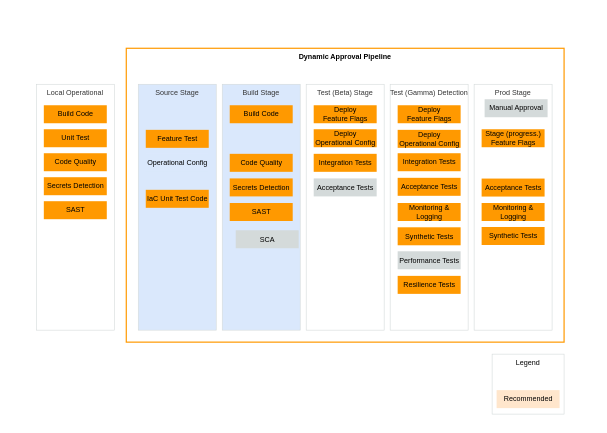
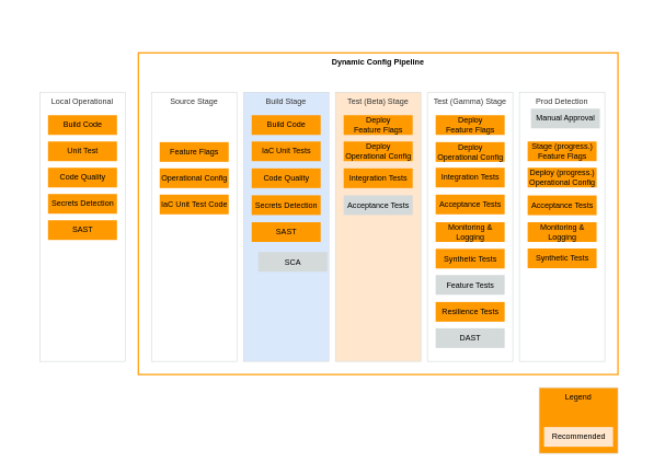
- <mxCell id="4" value="Dynamic Approval Pipeline" style="fillColor=none;strokeColor=#FF9900;verticalAlign=top;fontStyle=1;fontColor=#000000;strokeWidth=2;shadow=0;" parent="1" vertex="1"><mxGeometry x="210" y="80" width="730" height="490" as="geometry" /></mxCell>
+ <mxCell id="4" value="Dynamic Config Pipeline" style="fillColor=none;strokeColor=#FF9900;verticalAlign=top;fontStyle=1;fontColor=#000000;strokeWidth=2;shadow=0;" parent="1" vertex="1"><mxGeometry x="210" y="80" width="730" height="490" as="geometry" /></mxCell>
- <mxCell id="15" value="Test (Gamma) Detection" style="fillColor=#FFFFFF;strokeColor=#D4DADA;verticalAlign=top;fontStyle=0;fontColor=#333333;shadow=0;" parent="1" vertex="1"><mxGeometry x="650" y="140" width="130" height="410" as="geometry" /></mxCell>
+ <mxCell id="15" value="Test (Gamma) Stage" style="fillColor=#FFFFFF;strokeColor=#D4DADA;verticalAlign=top;fontStyle=0;fontColor=#333333;shadow=0;" parent="1" vertex="1"><mxGeometry x="650" y="140" width="130" height="410" as="geometry" /></mxCell>
- <mxCell id="16" value="Prod Stage" style="fillColor=#FFFFFF;strokeColor=#D4DADA;verticalAlign=top;fontStyle=0;fontColor=#333333;shadow=0;glass=0;sketch=0;" parent="1" vertex="1"><mxGeometry x="790" y="140" width="130" height="410" as="geometry" /></mxCell>
+ <mxCell id="16" value="Prod Detection" style="fillColor=#FFFFFF;strokeColor=#D4DADA;verticalAlign=top;fontStyle=0;fontColor=#333333;shadow=0;glass=0;sketch=0;" parent="1" vertex="1"><mxGeometry x="790" y="140" width="130" height="410" as="geometry" /></mxCell>
+ <mxCell id="18" value="IaC Unit Tests" style="rounded=0;whiteSpace=wrap;html=1;fillColor=#ff9900;strokeColor=none;fontColor=#000000;shadow=0;" parent="1" vertex="1"><mxGeometry x="382.5" y="215" width="105" height="30" as="geometry" /></mxCell>
- <mxCell id="22" value="Feature Test" style="rounded=0;whiteSpace=wrap;html=1;fillColor=#ff9900;strokeColor=none;fontColor=#000000;shadow=0;" parent="1" vertex="1"><mxGeometry x="242.5" y="216" width="105" height="30" as="geometry" /></mxCell>
+ <mxCell id="22" value="Feature Flags" style="rounded=0;whiteSpace=wrap;html=1;fillColor=#ff9900;strokeColor=none;fontColor=#000000;shadow=0;" parent="1" vertex="1"><mxGeometry x="242.5" y="216" width="105" height="30" as="geometry" /></mxCell>
+ <mxCell id="43" value="Deploy (progress.)&lt;br&gt;Operational Config" style="rounded=0;whiteSpace=wrap;html=1;fillColor=#ff9900;strokeColor=none;fontColor=#000000;shadow=0;" parent="1" vertex="1"><mxGeometry x="802.5" y="255" width="105" height="30" as="geometry" /></mxCell>
- <mxCell id="33" value="Operational Config" style="rounded=0;whiteSpace=wrap;html=1;fillColor=#dae8fc;strokeColor=none;fontColor=#000000;shadow=0;" parent="1" vertex="1"><mxGeometry x="242.5" y="256" width="105" height="30" as="geometry" /></mxCell>
+ <mxCell id="33" value="Operational Config" style="rounded=0;whiteSpace=wrap;html=1;fillColor=#ff9900;strokeColor=none;fontColor=#000000;shadow=0;" parent="1" vertex="1"><mxGeometry x="242.5" y="256" width="105" height="30" as="geometry" /></mxCell>
- <mxCell id="44" value="IaC Unit Test Code" style="rounded=0;whiteSpace=wrap;html=1;fillColor=#ff9900;strokeColor=none;fontColor=#000000;shadow=0;" parent="1" vertex="1"><mxGeometry x="242.5" y="316" width="105" height="30" as="geometry" /></mxCell>
+ <mxCell id="44" value="IaC Unit Test Code" style="rounded=0;whiteSpace=wrap;html=1;fillColor=#ff9900;strokeColor=none;fontColor=#000000;shadow=0;" parent="1" vertex="1"><mxGeometry x="242.5" y="296" width="105" height="30" as="geometry" /></mxCell>
- <mxCell id="12" value="Source Stage" style="fillColor=#dae8fc;strokeColor=#D4DADA;verticalAlign=top;fontStyle=0;fontColor=#333333;shadow=0;" parent="1" vertex="1"><mxGeometry x="230" y="140" width="130" height="410" as="geometry" /></mxCell>
+ <mxCell id="12" value="Source Stage" style="fillColor=#FFFFFF;strokeColor=#D4DADA;verticalAlign=top;fontStyle=0;fontColor=#333333;shadow=0;" parent="1" vertex="1"><mxGeometry x="230" y="140" width="130" height="410" as="geometry" /></mxCell>
- <mxCell id="14" value="Test (Beta) Stage" style="fillColor=#FFFFFF;strokeColor=#D4DADA;verticalAlign=top;fontStyle=0;fontColor=#333333;shadow=0;" parent="1" vertex="1"><mxGeometry x="510" y="140" width="130" height="410" as="geometry" /></mxCell>
+ <mxCell id="14" value="Test (Beta) Stage" style="fillColor=#ffe6cc;strokeColor=#D4DADA;verticalAlign=top;fontStyle=0;fontColor=#333333;shadow=0;" parent="1" vertex="1"><mxGeometry x="510" y="140" width="130" height="410" as="geometry" /></mxCell>
- <mxCell id="26" value="Performance Tests" style="rounded=0;whiteSpace=wrap;html=1;fillColor=#D4DADA;strokeColor=none;fontColor=#000000;shadow=0;" parent="1" vertex="1"><mxGeometry x="662.5" y="418.5" width="105" height="30" as="geometry" /></mxCell>
+ <mxCell id="26" value="Feature Tests" style="rounded=0;whiteSpace=wrap;html=1;fillColor=#D4DADA;strokeColor=none;fontColor=#000000;shadow=0;" parent="1" vertex="1"><mxGeometry x="662.5" y="418.5" width="105" height="30" as="geometry" /></mxCell>
+ <mxCell id="28" value="DAST" style="rounded=0;whiteSpace=wrap;html=1;fillColor=#D4DADA;strokeColor=none;fontColor=#000000;shadow=0;" parent="1" vertex="1"><mxGeometry x="662.5" y="499.5" width="105" height="30" as="geometry" /></mxCell>
- <mxCell id="6" value="Legend" style="rounded=0;whiteSpace=wrap;html=1;fillColor=#FFFFFF;strokeColor=#D4DADA;fontColor=#000000;verticalAlign=top;shadow=0;glass=0;" parent="1" vertex="1"><mxGeometry x="820" y="590" width="120" height="100" as="geometry" /></mxCell>
+ <mxCell id="6" value="Legend" style="rounded=0;whiteSpace=wrap;html=1;fillColor=#ff9900;strokeColor=#D4DADA;fontColor=#000000;verticalAlign=top;shadow=0;glass=0;" parent="1" vertex="1"><mxGeometry x="820" y="590" width="120" height="100" as="geometry" /></mxCell>
